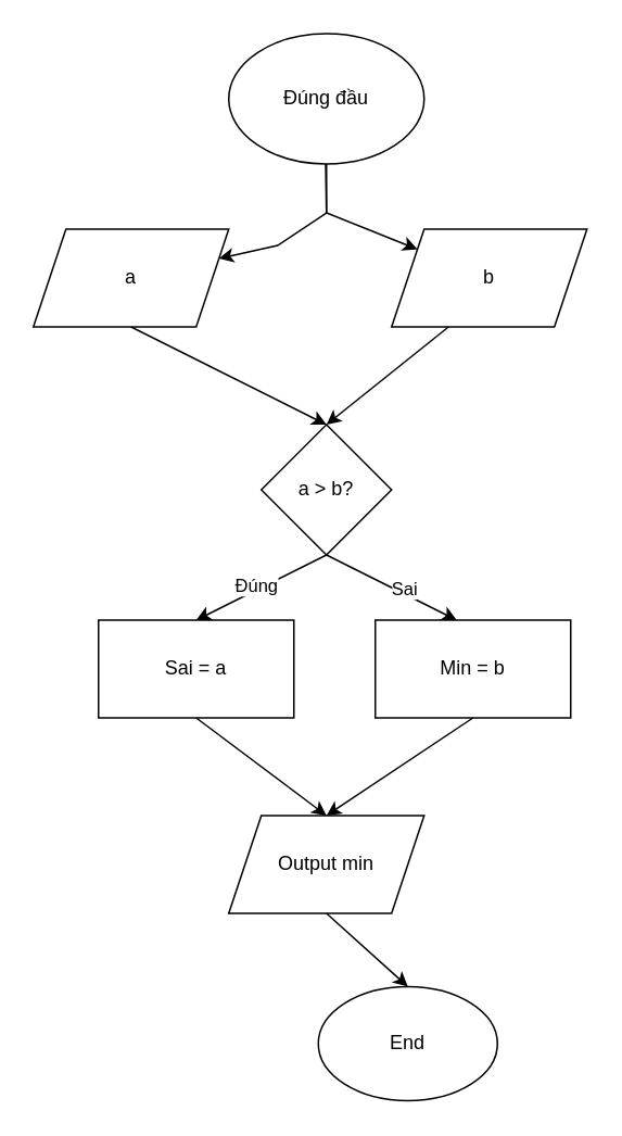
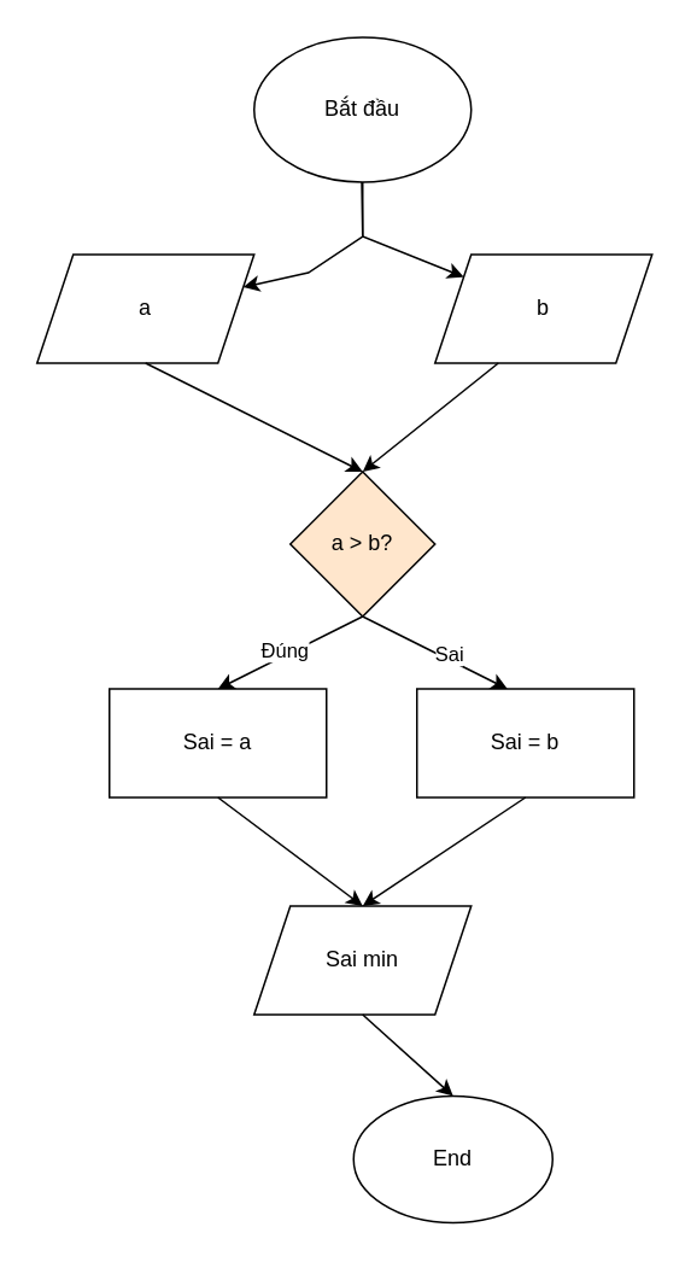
- <mxCell id="2" value="Đúng đầu" style="ellipse;whiteSpace=wrap;html=1;" vertex="1" parent="1"><mxGeometry x="140" width="120" height="80" as="geometry" y="20" /></mxCell>
+ <mxCell id="2" value="Bắt đầu" style="ellipse;whiteSpace=wrap;html=1;" vertex="1" parent="1"><mxGeometry x="140" width="120" height="80" as="geometry" y="20" /></mxCell>
- <mxCell id="7" value="a &amp;gt; b?" style="rhombus;whiteSpace=wrap;html=1;" vertex="1" parent="1"><mxGeometry x="160" y="260" width="80" height="80" as="geometry" /></mxCell>
+ <mxCell id="7" value="a &amp;gt; b?" style="rhombus;whiteSpace=wrap;html=1;fillColor=#ffe6cc;" vertex="1" parent="1"><mxGeometry x="160" y="260" width="80" height="80" as="geometry" /></mxCell>
- <mxCell id="16" value="Min = b" style="rounded=0;whiteSpace=wrap;html=1;" vertex="1" parent="1"><mxGeometry x="230" y="380" width="120" height="60" as="geometry" /></mxCell>
+ <mxCell id="16" value="Sai = b" style="rounded=0;whiteSpace=wrap;html=1;" vertex="1" parent="1"><mxGeometry x="230" y="380" width="120" height="60" as="geometry" /></mxCell>
- <mxCell id="17" value="Output min" style="shape=parallelogram;perimeter=parallelogramPerimeter;whiteSpace=wrap;html=1;fixedSize=1;" vertex="1" parent="1"><mxGeometry x="140" y="500" width="120" height="60" as="geometry" /></mxCell>
+ <mxCell id="17" value="Sai min" style="shape=parallelogram;perimeter=parallelogramPerimeter;whiteSpace=wrap;html=1;fixedSize=1;" vertex="1" parent="1"><mxGeometry x="140" y="500" width="120" height="60" as="geometry" /></mxCell>
